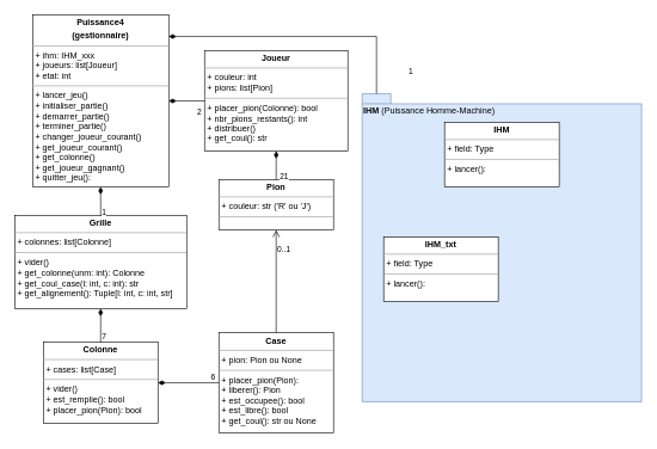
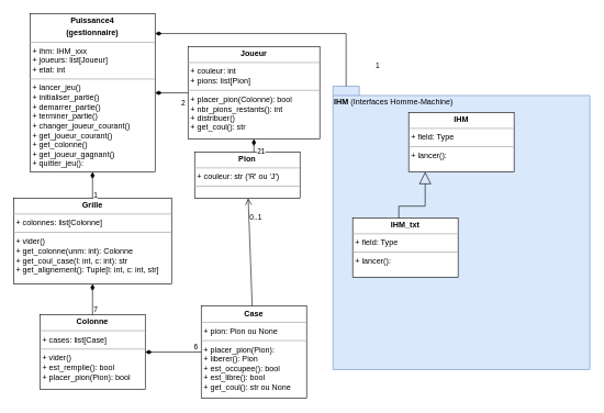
- <mxCell id="2" value="IHM&lt;span style=&quot;font-weight: normal;&quot;&gt; (Puissance Homme-Machine)&lt;/span&gt;" style="shape=folder;fontStyle=1;spacingTop=10;tabWidth=40;tabHeight=14;tabPosition=left;html=1;fillColor=#dae8fc;strokeColor=#6c8ebf;horizontal=1;verticalAlign=top;align=left;" parent="1" vertex="1"><mxGeometry x="505" y="130" width="390" height="430" as="geometry" /></mxCell>
+ <mxCell id="2" value="IHM&lt;span style=&quot;font-weight: normal;&quot;&gt; (Interfaces Homme-Machine)&lt;/span&gt;" style="shape=folder;fontStyle=1;spacingTop=10;tabWidth=40;tabHeight=14;tabPosition=left;html=1;fillColor=#dae8fc;strokeColor=#6c8ebf;horizontal=1;verticalAlign=top;align=left;" parent="1" vertex="1"><mxGeometry x="505" y="130" width="390" height="430" as="geometry" /></mxCell>
- <mxCell id="4" value="&lt;p style=&quot;margin:0px;margin-top:4px;text-align:center;&quot;&gt;&lt;b&gt;Pion&lt;/b&gt;&lt;/p&gt;&lt;hr size=&quot;1&quot;&gt;&lt;p style=&quot;margin:0px;margin-left:4px;&quot;&gt;+ couleur: str ('R' ou 'J')&lt;/p&gt;&lt;hr size=&quot;1&quot;&gt;&lt;p style=&quot;margin:0px;margin-left:4px;&quot;&gt;&lt;br&gt;&lt;/p&gt;" style="verticalAlign=top;align=left;overflow=fill;fontSize=12;fontFamily=Helvetica;html=1;" parent="1" vertex="1"><mxGeometry x="305" y="250" width="160" height="70" as="geometry" /></mxCell>
+ <mxCell id="4" value="&lt;p style=&quot;margin:0px;margin-top:4px;text-align:center;&quot;&gt;&lt;b&gt;Pion&lt;/b&gt;&lt;/p&gt;&lt;hr size=&quot;1&quot;&gt;&lt;p style=&quot;margin:0px;margin-left:4px;&quot;&gt;+ couleur: str ('R' ou 'J')&lt;/p&gt;&lt;hr size=&quot;1&quot;&gt;&lt;p style=&quot;margin:0px;margin-left:4px;&quot;&gt;&lt;br&gt;&lt;/p&gt;" style="verticalAlign=top;align=left;overflow=fill;fontSize=12;fontFamily=Helvetica;html=1;" parent="1" vertex="1"><mxGeometry x="295" y="230" width="160" height="70" as="geometry" /></mxCell>
+ <mxCell id="25" value="" style="endArrow=block;endSize=16;endFill=0;html=1;rounded=0;edgeStyle=orthogonalEdgeStyle;" parent="1" source="7" target="24" edge="1"><mxGeometry width="160" relative="1" as="geometry"><mxPoint x="635" y="70" as="sourcePoint" /><mxPoint x="795" y="70" as="targetPoint" /><Array as="points"><mxPoint x="605" y="312" /><mxPoint x="645" y="312" /></Array></mxGeometry></mxCell>
